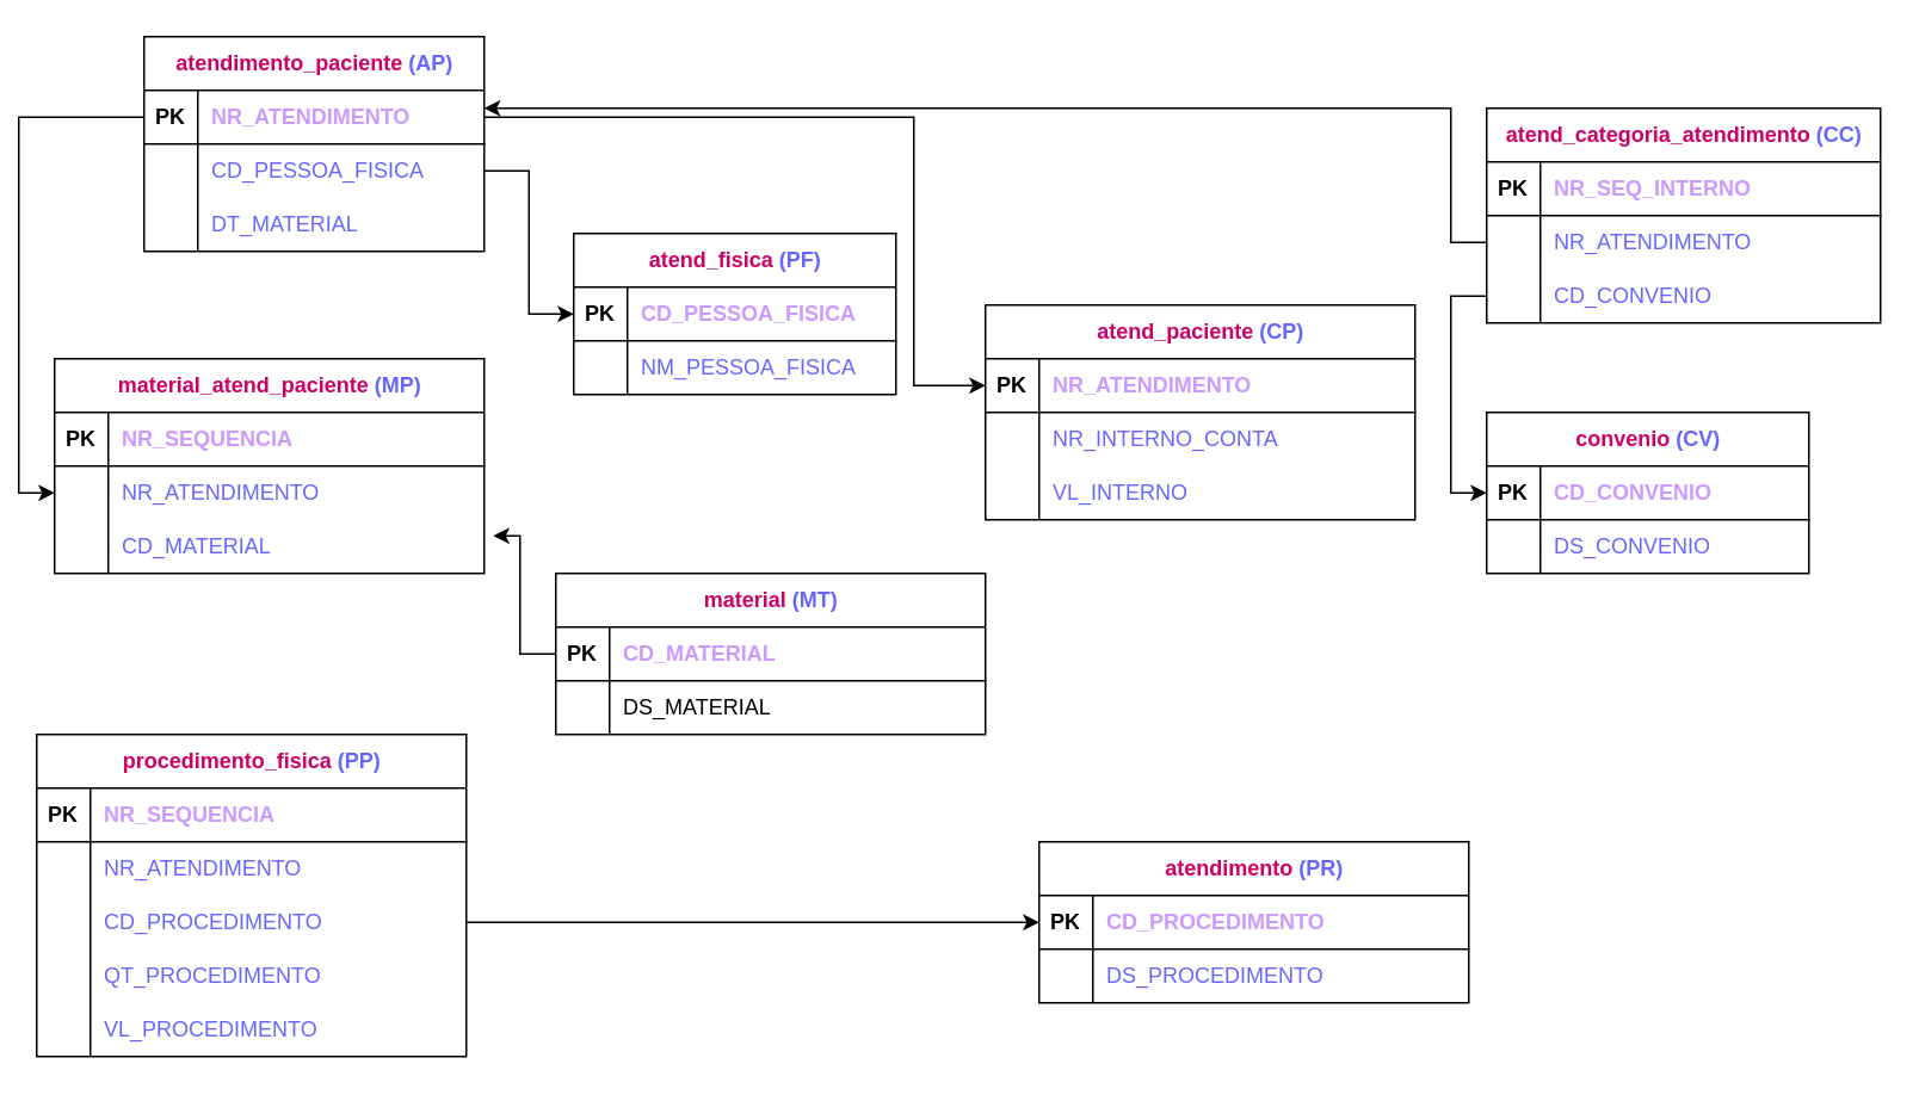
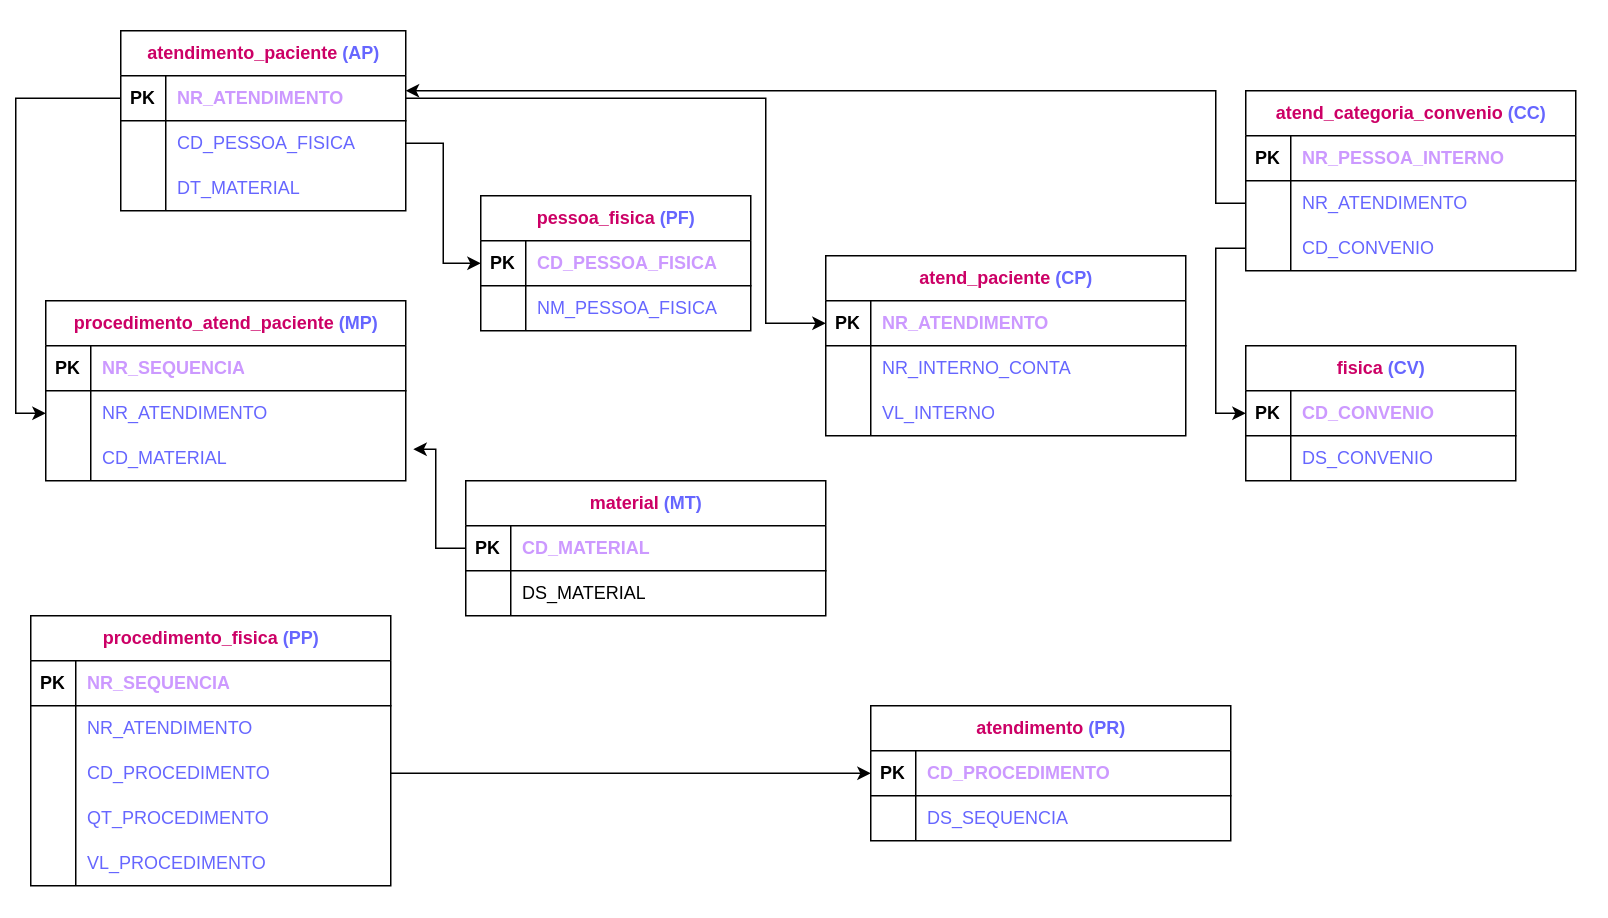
- <mxCell id="29" value="&lt;font color=&quot;#cc0066&quot;&gt;atend_categoria_atendimento &lt;/font&gt;&lt;font color=&quot;#6666ff&quot;&gt;(CC)&lt;/font&gt;" style="shape=table;startSize=30;container=1;collapsible=1;childLayout=tableLayout;fixedRows=1;rowLines=0;fontStyle=1;align=center;resizeLast=1;html=1;" vertex="1" parent="1"><mxGeometry x="830" y="60" width="220" height="120" as="geometry" /></mxCell>
+ <mxCell id="29" value="&lt;font color=&quot;#cc0066&quot;&gt;atend_categoria_convenio &lt;/font&gt;&lt;font color=&quot;#6666ff&quot;&gt;(CC)&lt;/font&gt;" style="shape=table;startSize=30;container=1;collapsible=1;childLayout=tableLayout;fixedRows=1;rowLines=0;fontStyle=1;align=center;resizeLast=1;html=1;" vertex="1" parent="1"><mxGeometry x="830" y="60" width="220" height="120" as="geometry" /></mxCell>
- <mxCell id="32" value="&lt;font color=&quot;#cc99ff&quot;&gt;NR_SEQ_INTERNO&lt;/font&gt;" style="shape=partialRectangle;connectable=0;fillColor=none;top=0;left=0;bottom=0;right=0;align=left;spacingLeft=6;fontStyle=1;overflow=hidden;whiteSpace=wrap;html=1;" vertex="1" parent="30"><mxGeometry x="30" width="190" height="30" as="geometry"><mxRectangle width="190" height="30" as="alternateBounds" /></mxGeometry></mxCell>
+ <mxCell id="32" value="&lt;font color=&quot;#cc99ff&quot;&gt;NR_PESSOA_INTERNO&lt;/font&gt;" style="shape=partialRectangle;connectable=0;fillColor=none;top=0;left=0;bottom=0;right=0;align=left;spacingLeft=6;fontStyle=1;overflow=hidden;whiteSpace=wrap;html=1;" vertex="1" parent="30"><mxGeometry x="30" width="190" height="30" as="geometry"><mxRectangle width="190" height="30" as="alternateBounds" /></mxGeometry></mxCell>
- <mxCell id="22" value="&lt;font color=&quot;#cc0066&quot;&gt;atend_fisica &lt;/font&gt;&lt;font color=&quot;#6666ff&quot;&gt;(PF)&lt;/font&gt;" style="shape=table;startSize=30;container=1;collapsible=1;childLayout=tableLayout;fixedRows=1;rowLines=0;fontStyle=1;align=center;resizeLast=1;html=1;" vertex="1" parent="1"><mxGeometry x="320" y="130" width="180" height="90" as="geometry" /></mxCell>
+ <mxCell id="22" value="&lt;font color=&quot;#cc0066&quot;&gt;pessoa_fisica &lt;/font&gt;&lt;font color=&quot;#6666ff&quot;&gt;(PF)&lt;/font&gt;" style="shape=table;startSize=30;container=1;collapsible=1;childLayout=tableLayout;fixedRows=1;rowLines=0;fontStyle=1;align=center;resizeLast=1;html=1;" vertex="1" parent="1"><mxGeometry x="320" y="130" width="180" height="90" as="geometry" /></mxCell>
- <mxCell id="72" value="&lt;font color=&quot;#cc0066&quot;&gt;material_atend_paciente&lt;/font&gt;&lt;font color=&quot;#6666ff&quot;&gt; (MP)&lt;/font&gt;" style="shape=table;startSize=30;container=1;collapsible=1;childLayout=tableLayout;fixedRows=1;rowLines=0;fontStyle=1;align=center;resizeLast=1;html=1;" vertex="1" parent="1"><mxGeometry x="30" y="200" width="240" height="120" as="geometry" /></mxCell>
+ <mxCell id="72" value="&lt;font color=&quot;#cc0066&quot;&gt;procedimento_atend_paciente&lt;/font&gt;&lt;font color=&quot;#6666ff&quot;&gt; (MP)&lt;/font&gt;" style="shape=table;startSize=30;container=1;collapsible=1;childLayout=tableLayout;fixedRows=1;rowLines=0;fontStyle=1;align=center;resizeLast=1;html=1;" vertex="1" parent="1"><mxGeometry x="30" y="200" width="240" height="120" as="geometry" /></mxCell>
- <mxCell id="39" value="&lt;font color=&quot;#cc0066&quot;&gt;convenio &lt;/font&gt;&lt;font color=&quot;#6666ff&quot;&gt;(CV)&lt;/font&gt;" style="shape=table;startSize=30;container=1;collapsible=1;childLayout=tableLayout;fixedRows=1;rowLines=0;fontStyle=1;align=center;resizeLast=1;html=1;" vertex="1" parent="1"><mxGeometry x="830" y="230" width="180" height="90" as="geometry" /></mxCell>
+ <mxCell id="39" value="&lt;font color=&quot;#cc0066&quot;&gt;fisica &lt;/font&gt;&lt;font color=&quot;#6666ff&quot;&gt;(CV)&lt;/font&gt;" style="shape=table;startSize=30;container=1;collapsible=1;childLayout=tableLayout;fixedRows=1;rowLines=0;fontStyle=1;align=center;resizeLast=1;html=1;" vertex="1" parent="1"><mxGeometry x="830" y="230" width="180" height="90" as="geometry" /></mxCell>
- <mxCell id="54" value="&lt;font color=&quot;#6666ff&quot;&gt;DS_PROCEDIMENTO&lt;/font&gt;" style="shape=partialRectangle;connectable=0;fillColor=none;top=0;left=0;bottom=0;right=0;align=left;spacingLeft=6;overflow=hidden;whiteSpace=wrap;html=1;" vertex="1" parent="52"><mxGeometry x="30" width="210" height="30" as="geometry"><mxRectangle width="210" height="30" as="alternateBounds" /></mxGeometry></mxCell>
+ <mxCell id="54" value="&lt;font color=&quot;#6666ff&quot;&gt;DS_SEQUENCIA&lt;/font&gt;" style="shape=partialRectangle;connectable=0;fillColor=none;top=0;left=0;bottom=0;right=0;align=left;spacingLeft=6;overflow=hidden;whiteSpace=wrap;html=1;" vertex="1" parent="52"><mxGeometry x="30" width="210" height="30" as="geometry"><mxRectangle width="210" height="30" as="alternateBounds" /></mxGeometry></mxCell>
